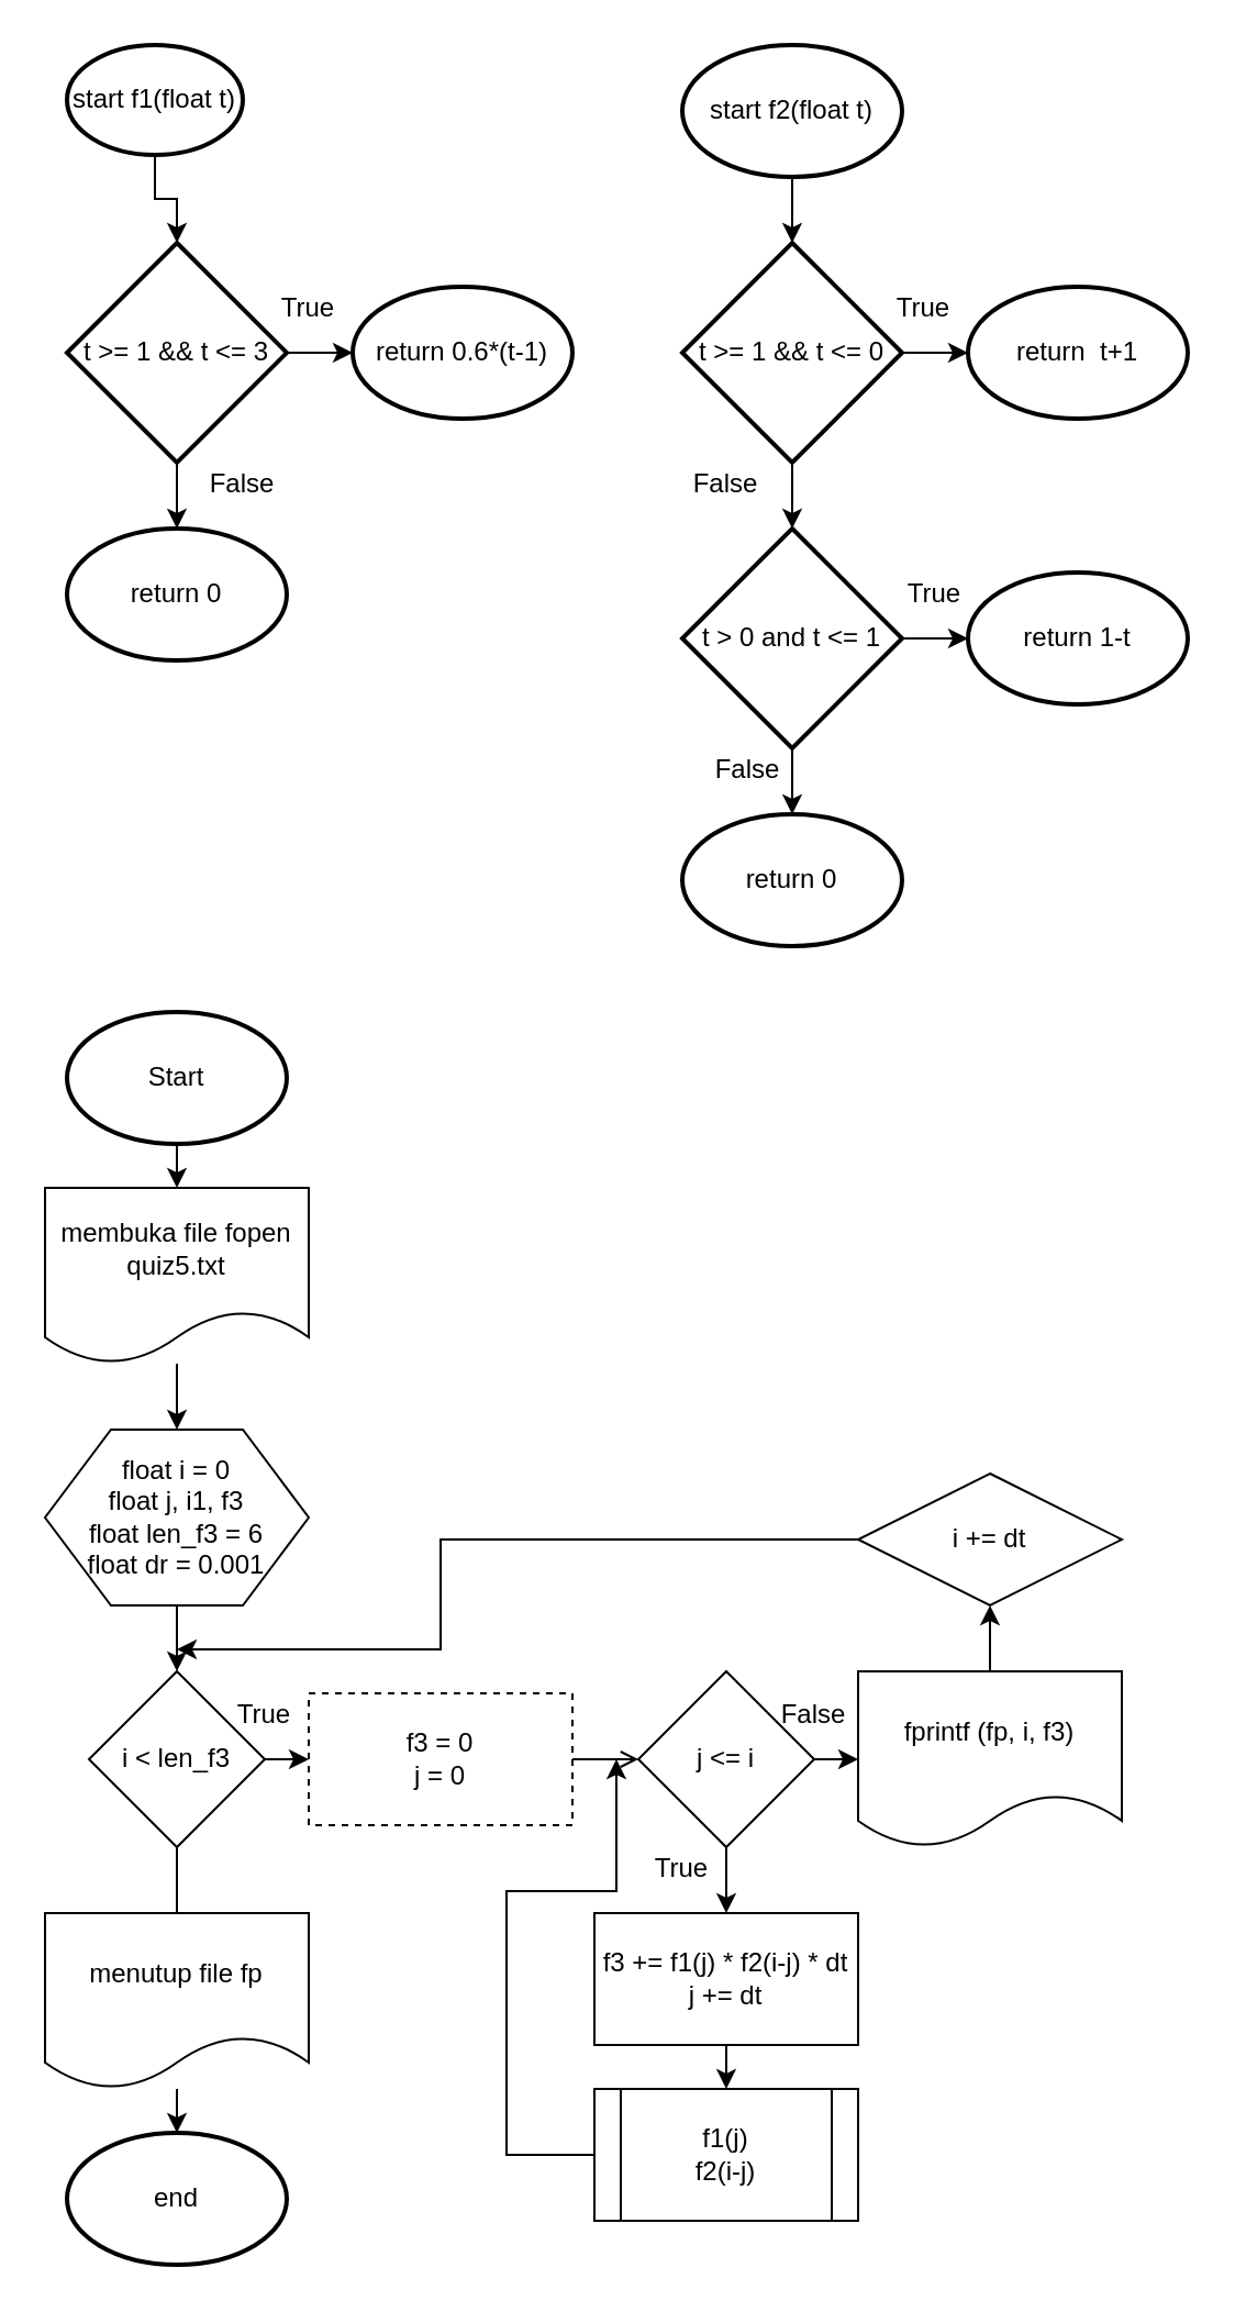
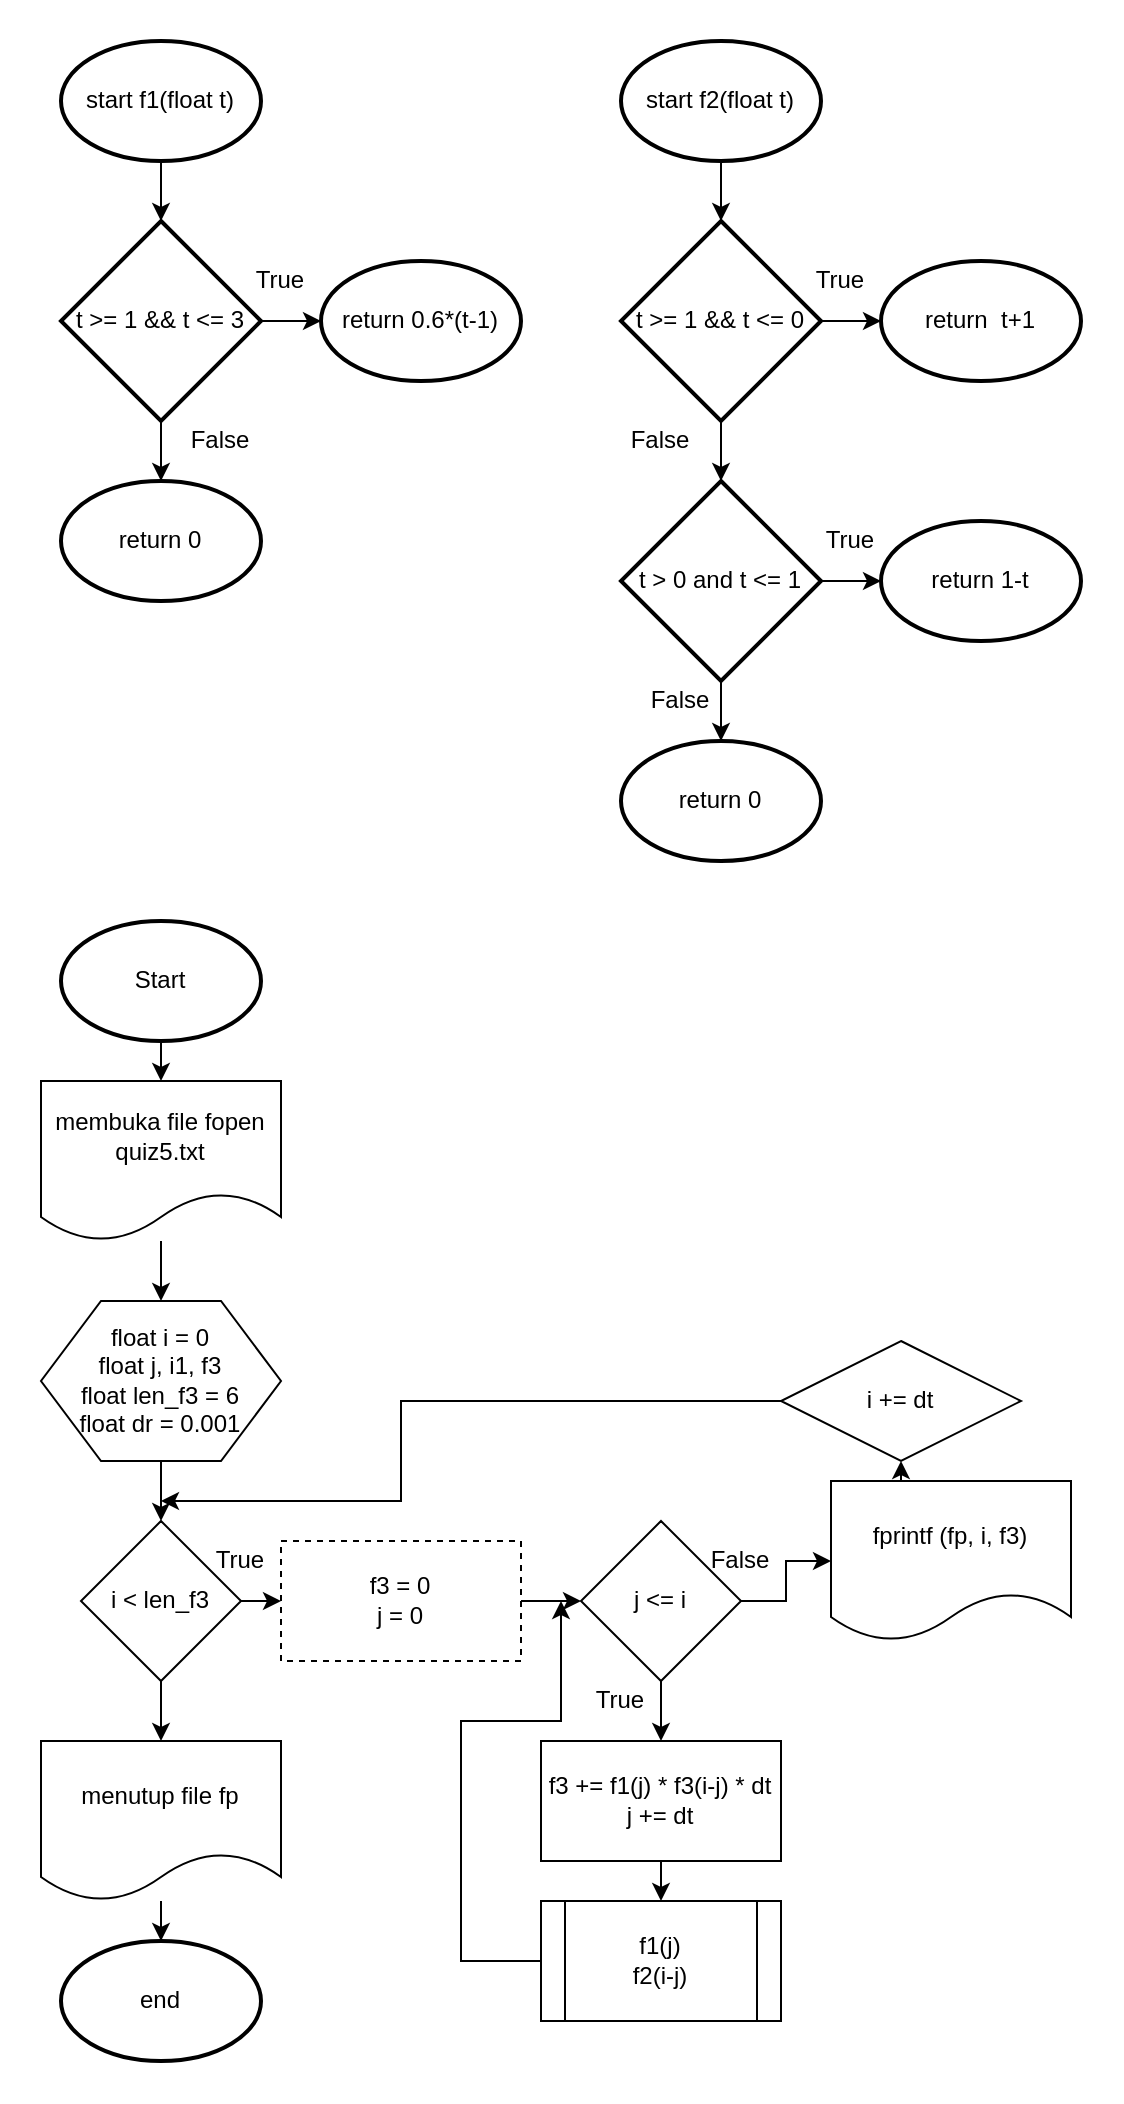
- <mxCell id="3" value="start f1(float t)" style="strokeWidth=2;html=1;shape=mxgraph.flowchart.start_1;whiteSpace=wrap;" parent="1" vertex="1"><mxGeometry x="30" y="20" width="80" height="50" as="geometry" /></mxCell>
+ <mxCell id="3" value="start f1(float t)" style="strokeWidth=2;html=1;shape=mxgraph.flowchart.start_1;whiteSpace=wrap;" parent="1" vertex="1"><mxGeometry x="30" y="20" width="100" height="60" as="geometry" /></mxCell>
- <mxCell id="35" style="edgeStyle=orthogonalEdgeStyle;rounded=0;orthogonalLoop=1;jettySize=auto;html=1;exitX=1;exitY=0.5;exitDx=0;exitDy=0;endArrow=open;" parent="1" source="36" target="39" edge="1"><mxGeometry relative="1" as="geometry"><mxPoint x="280" y="800" as="targetPoint" /></mxGeometry></mxCell>
+ <mxCell id="35" style="edgeStyle=orthogonalEdgeStyle;rounded=0;orthogonalLoop=1;jettySize=auto;html=1;exitX=1;exitY=0.5;exitDx=0;exitDy=0;" parent="1" source="36" target="39" edge="1"><mxGeometry relative="1" as="geometry"><mxPoint x="280" y="800" as="targetPoint" /></mxGeometry></mxCell>
- <mxCell id="45" value="fprintf (fp, i, f3)" style="shape=document;whiteSpace=wrap;html=1;boundedLbl=1;" parent="1" vertex="1"><mxGeometry x="390" y="760" width="120" height="80" as="geometry" /></mxCell>
+ <mxCell id="45" value="fprintf (fp, i, f3)" style="shape=document;whiteSpace=wrap;html=1;boundedLbl=1;" parent="1" vertex="1"><mxGeometry x="415" y="740" width="120" height="80" as="geometry" /></mxCell>
- <mxCell id="33" style="edgeStyle=orthogonalEdgeStyle;rounded=0;orthogonalLoop=1;jettySize=auto;html=1;exitX=0.5;exitY=1;exitDx=0;exitDy=0;endArrow=none;" parent="1" source="34" target="50" edge="1"><mxGeometry relative="1" as="geometry"><mxPoint x="80" y="870" as="targetPoint" /></mxGeometry></mxCell>
+ <mxCell id="33" style="edgeStyle=orthogonalEdgeStyle;rounded=0;orthogonalLoop=1;jettySize=auto;html=1;exitX=0.5;exitY=1;exitDx=0;exitDy=0;" parent="1" source="34" target="50" edge="1"><mxGeometry relative="1" as="geometry"><mxPoint x="80" y="870" as="targetPoint" /></mxGeometry></mxCell>
- <mxCell id="41" value="f3 += f1(j) * f2(i-j) * dt&lt;br&gt;j += dt" style="rounded=0;whiteSpace=wrap;html=1;" parent="1" vertex="1"><mxGeometry x="270" y="870" width="120" height="60" as="geometry" /></mxCell>
+ <mxCell id="41" value="f3 += f1(j) * f3(i-j) * dt&lt;br&gt;j += dt" style="rounded=0;whiteSpace=wrap;html=1;" parent="1" vertex="1"><mxGeometry x="270" y="870" width="120" height="60" as="geometry" /></mxCell>
